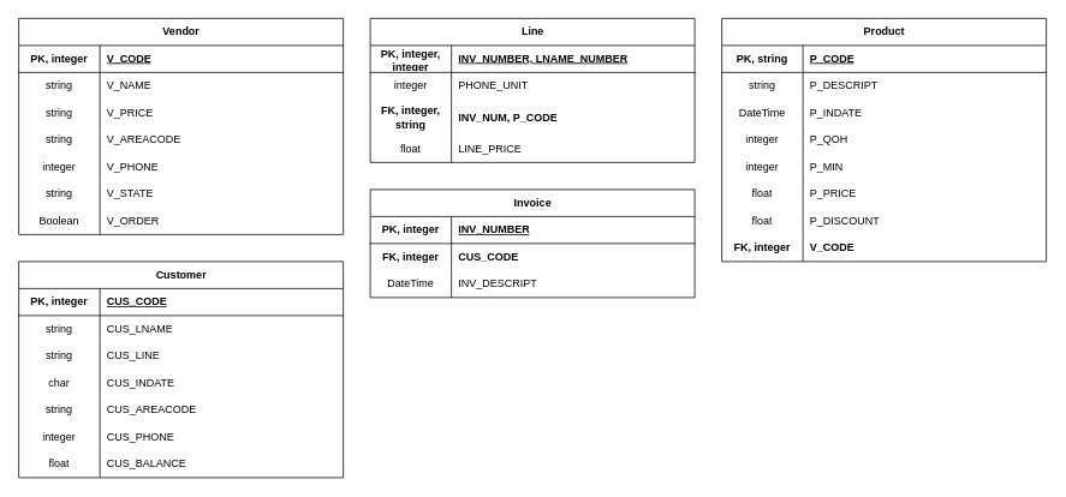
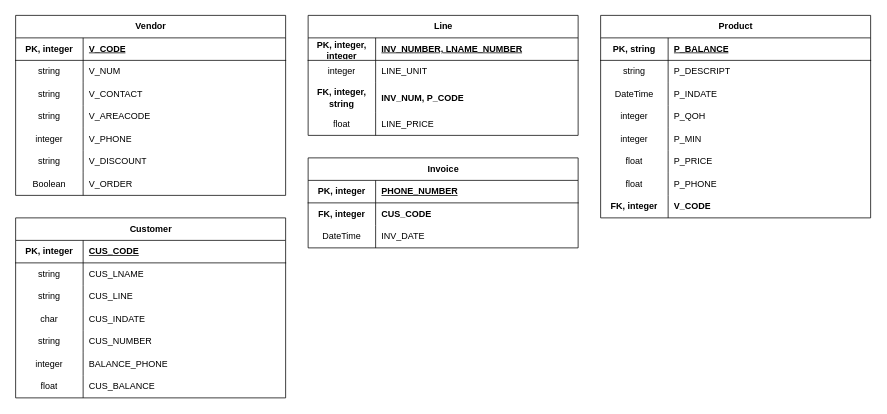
- <mxCell id="50" value="P_CODE" style="shape=partialRectangle;connectable=0;fillColor=none;top=0;left=0;bottom=0;right=0;align=left;spacingLeft=6;fontStyle=5;overflow=hidden;whiteSpace=wrap;html=1;" parent="48" vertex="1"><mxGeometry x="90" width="270" height="30" as="geometry"><mxRectangle width="270" height="30" as="alternateBounds" /></mxGeometry></mxCell>
+ <mxCell id="50" value="P_BALANCE" style="shape=partialRectangle;connectable=0;fillColor=none;top=0;left=0;bottom=0;right=0;align=left;spacingLeft=6;fontStyle=5;overflow=hidden;whiteSpace=wrap;html=1;" parent="48" vertex="1"><mxGeometry x="90" width="270" height="30" as="geometry"><mxRectangle width="270" height="30" as="alternateBounds" /></mxGeometry></mxCell>
- <mxCell id="78" value="V_NAME" style="shape=partialRectangle;connectable=0;fillColor=none;top=0;left=0;bottom=0;right=0;align=left;spacingLeft=6;overflow=hidden;whiteSpace=wrap;html=1;" parent="76" vertex="1"><mxGeometry x="90" width="270" height="30" as="geometry"><mxRectangle width="270" height="30" as="alternateBounds" /></mxGeometry></mxCell>
+ <mxCell id="78" value="V_NUM" style="shape=partialRectangle;connectable=0;fillColor=none;top=0;left=0;bottom=0;right=0;align=left;spacingLeft=6;overflow=hidden;whiteSpace=wrap;html=1;" parent="76" vertex="1"><mxGeometry x="90" width="270" height="30" as="geometry"><mxRectangle width="270" height="30" as="alternateBounds" /></mxGeometry></mxCell>
- <mxCell id="30" value="PHONE_UNIT" style="shape=partialRectangle;connectable=0;fillColor=none;top=0;left=0;bottom=0;right=0;align=left;spacingLeft=6;overflow=hidden;whiteSpace=wrap;html=1;" parent="28" vertex="1"><mxGeometry x="90" width="270" height="30" as="geometry"><mxRectangle width="270" height="30" as="alternateBounds" /></mxGeometry></mxCell>
+ <mxCell id="30" value="LINE_UNIT" style="shape=partialRectangle;connectable=0;fillColor=none;top=0;left=0;bottom=0;right=0;align=left;spacingLeft=6;overflow=hidden;whiteSpace=wrap;html=1;" parent="28" vertex="1"><mxGeometry x="90" width="270" height="30" as="geometry"><mxRectangle width="270" height="30" as="alternateBounds" /></mxGeometry></mxCell>
- <mxCell id="81" value="V_PRICE" style="shape=partialRectangle;connectable=0;fillColor=none;top=0;left=0;bottom=0;right=0;align=left;spacingLeft=6;overflow=hidden;whiteSpace=wrap;html=1;" parent="79" vertex="1"><mxGeometry x="90" width="270" height="30" as="geometry"><mxRectangle width="270" height="30" as="alternateBounds" /></mxGeometry></mxCell>
+ <mxCell id="81" value="V_CONTACT" style="shape=partialRectangle;connectable=0;fillColor=none;top=0;left=0;bottom=0;right=0;align=left;spacingLeft=6;overflow=hidden;whiteSpace=wrap;html=1;" parent="79" vertex="1"><mxGeometry x="90" width="270" height="30" as="geometry"><mxRectangle width="270" height="30" as="alternateBounds" /></mxGeometry></mxCell>
- <mxCell id="90" value="V_STATE" style="shape=partialRectangle;connectable=0;fillColor=none;top=0;left=0;bottom=0;right=0;align=left;spacingLeft=6;overflow=hidden;whiteSpace=wrap;html=1;" parent="88" vertex="1"><mxGeometry x="90" width="270" height="30" as="geometry"><mxRectangle width="270" height="30" as="alternateBounds" /></mxGeometry></mxCell>
+ <mxCell id="90" value="V_DISCOUNT" style="shape=partialRectangle;connectable=0;fillColor=none;top=0;left=0;bottom=0;right=0;align=left;spacingLeft=6;overflow=hidden;whiteSpace=wrap;html=1;" parent="88" vertex="1"><mxGeometry x="90" width="270" height="30" as="geometry"><mxRectangle width="270" height="30" as="alternateBounds" /></mxGeometry></mxCell>
- <mxCell id="68" value="P_DISCOUNT" style="shape=partialRectangle;connectable=0;fillColor=none;top=0;left=0;bottom=0;right=0;align=left;spacingLeft=6;overflow=hidden;whiteSpace=wrap;html=1;" parent="66" vertex="1"><mxGeometry x="90" width="270" height="30" as="geometry"><mxRectangle width="270" height="30" as="alternateBounds" /></mxGeometry></mxCell>
+ <mxCell id="68" value="P_PHONE" style="shape=partialRectangle;connectable=0;fillColor=none;top=0;left=0;bottom=0;right=0;align=left;spacingLeft=6;overflow=hidden;whiteSpace=wrap;html=1;" parent="66" vertex="1"><mxGeometry x="90" width="270" height="30" as="geometry"><mxRectangle width="270" height="30" as="alternateBounds" /></mxGeometry></mxCell>
- <mxCell id="40" value="INV_NUMBER" style="shape=partialRectangle;connectable=0;fillColor=none;top=0;left=0;bottom=0;right=0;align=left;spacingLeft=6;fontStyle=5;overflow=hidden;whiteSpace=wrap;html=1;" parent="38" vertex="1"><mxGeometry x="90" width="270" height="30" as="geometry"><mxRectangle width="270" height="30" as="alternateBounds" /></mxGeometry></mxCell>
+ <mxCell id="40" value="PHONE_NUMBER" style="shape=partialRectangle;connectable=0;fillColor=none;top=0;left=0;bottom=0;right=0;align=left;spacingLeft=6;fontStyle=5;overflow=hidden;whiteSpace=wrap;html=1;" parent="38" vertex="1"><mxGeometry x="90" width="270" height="30" as="geometry"><mxRectangle width="270" height="30" as="alternateBounds" /></mxGeometry></mxCell>
- <mxCell id="46" value="INV_DESCRIPT" style="shape=partialRectangle;connectable=0;fillColor=none;top=0;left=0;bottom=0;right=0;align=left;spacingLeft=6;overflow=hidden;whiteSpace=wrap;html=1;" parent="44" vertex="1"><mxGeometry x="90" width="270" height="30" as="geometry"><mxRectangle width="270" height="30" as="alternateBounds" /></mxGeometry></mxCell>
+ <mxCell id="46" value="INV_DATE" style="shape=partialRectangle;connectable=0;fillColor=none;top=0;left=0;bottom=0;right=0;align=left;spacingLeft=6;overflow=hidden;whiteSpace=wrap;html=1;" parent="44" vertex="1"><mxGeometry x="90" width="270" height="30" as="geometry"><mxRectangle width="270" height="30" as="alternateBounds" /></mxGeometry></mxCell>
- <mxCell id="17" value="CUS_AREACODE" style="shape=partialRectangle;connectable=0;fillColor=none;top=0;left=0;bottom=0;right=0;align=left;spacingLeft=6;overflow=hidden;whiteSpace=wrap;html=1;" parent="15" vertex="1"><mxGeometry x="90" width="270" height="30" as="geometry"><mxRectangle width="270" height="30" as="alternateBounds" /></mxGeometry></mxCell>
+ <mxCell id="17" value="CUS_NUMBER" style="shape=partialRectangle;connectable=0;fillColor=none;top=0;left=0;bottom=0;right=0;align=left;spacingLeft=6;overflow=hidden;whiteSpace=wrap;html=1;" parent="15" vertex="1"><mxGeometry x="90" width="270" height="30" as="geometry"><mxRectangle width="270" height="30" as="alternateBounds" /></mxGeometry></mxCell>
- <mxCell id="20" value="CUS_PHONE" style="shape=partialRectangle;connectable=0;fillColor=none;top=0;left=0;bottom=0;right=0;align=left;spacingLeft=6;overflow=hidden;whiteSpace=wrap;html=1;" parent="18" vertex="1"><mxGeometry x="90" width="270" height="30" as="geometry"><mxRectangle width="270" height="30" as="alternateBounds" /></mxGeometry></mxCell>
+ <mxCell id="20" value="BALANCE_PHONE" style="shape=partialRectangle;connectable=0;fillColor=none;top=0;left=0;bottom=0;right=0;align=left;spacingLeft=6;overflow=hidden;whiteSpace=wrap;html=1;" parent="18" vertex="1"><mxGeometry x="90" width="270" height="30" as="geometry"><mxRectangle width="270" height="30" as="alternateBounds" /></mxGeometry></mxCell>
